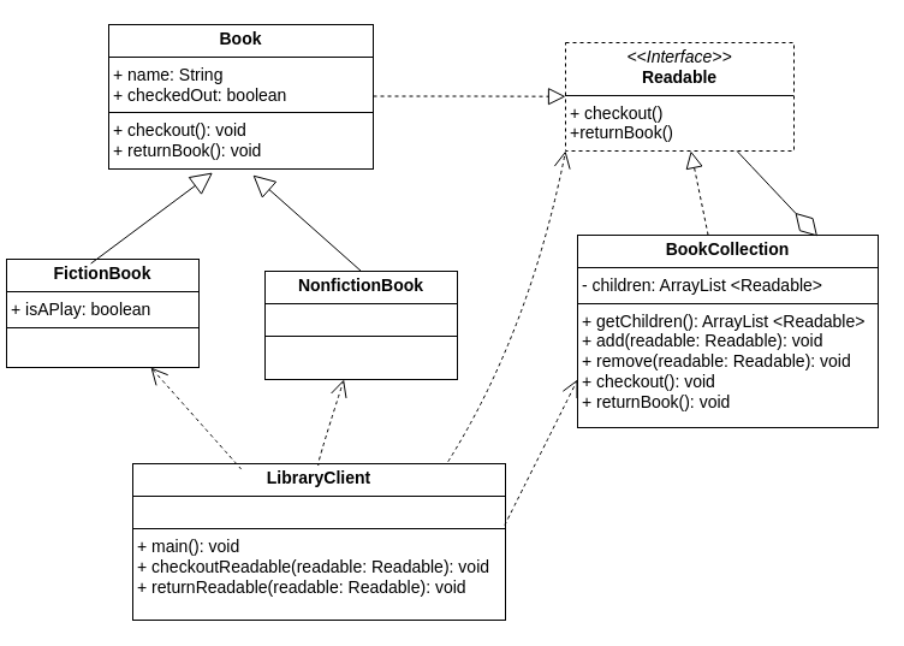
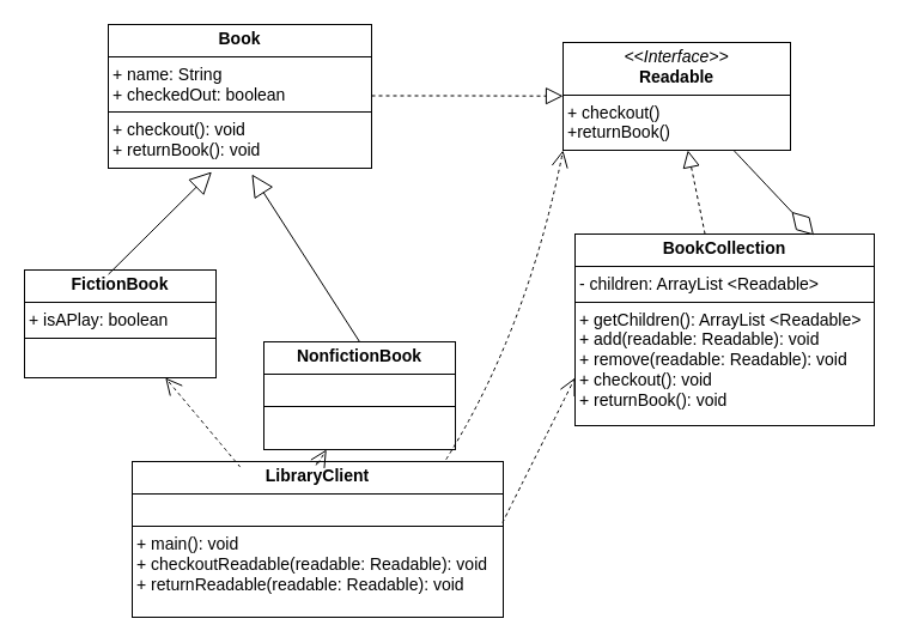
- <mxCell id="2" value="&lt;p style=&quot;margin:0px;margin-top:4px;text-align:center;&quot;&gt;&lt;font style=&quot;font-size: 14px;&quot;&gt;&lt;i style=&quot;&quot;&gt;&amp;lt;&amp;lt;Interface&amp;gt;&amp;gt;&lt;/i&gt;&lt;br&gt;&lt;b style=&quot;&quot;&gt;Readable&lt;/b&gt;&lt;/font&gt;&lt;/p&gt;&lt;hr size=&quot;1&quot; style=&quot;border-style:solid;&quot;&gt;&lt;p style=&quot;margin:0px;margin-left:4px;&quot;&gt;&lt;font style=&quot;font-size: 14px;&quot;&gt;+ checkout()&lt;br&gt;&lt;/font&gt;&lt;/p&gt;&lt;p style=&quot;margin:0px;margin-left:4px;&quot;&gt;&lt;font style=&quot;font-size: 14px;&quot;&gt;+returnBook()&lt;/font&gt;&lt;/p&gt;" style="verticalAlign=top;align=left;overflow=fill;html=1;whiteSpace=wrap;dashed=1;" parent="1" vertex="1"><mxGeometry x="470" y="35" width="190" height="90" as="geometry" /></mxCell>
+ <mxCell id="2" value="&lt;p style=&quot;margin:0px;margin-top:4px;text-align:center;&quot;&gt;&lt;font style=&quot;font-size: 14px;&quot;&gt;&lt;i style=&quot;&quot;&gt;&amp;lt;&amp;lt;Interface&amp;gt;&amp;gt;&lt;/i&gt;&lt;br&gt;&lt;b style=&quot;&quot;&gt;Readable&lt;/b&gt;&lt;/font&gt;&lt;/p&gt;&lt;hr size=&quot;1&quot; style=&quot;border-style:solid;&quot;&gt;&lt;p style=&quot;margin:0px;margin-left:4px;&quot;&gt;&lt;font style=&quot;font-size: 14px;&quot;&gt;+ checkout()&lt;br&gt;&lt;/font&gt;&lt;/p&gt;&lt;p style=&quot;margin:0px;margin-left:4px;&quot;&gt;&lt;font style=&quot;font-size: 14px;&quot;&gt;+returnBook()&lt;/font&gt;&lt;/p&gt;" style="verticalAlign=top;align=left;overflow=fill;html=1;whiteSpace=wrap;" parent="1" vertex="1"><mxGeometry x="470" y="35" width="190" height="90" as="geometry" /></mxCell>
- <mxCell id="7" value="&lt;p style=&quot;margin:0px;margin-top:4px;text-align:center;&quot;&gt;&lt;b&gt;&lt;font style=&quot;font-size: 14px;&quot;&gt;FictionBook&lt;/font&gt;&lt;/b&gt;&lt;/p&gt;&lt;hr size=&quot;1&quot; style=&quot;border-style:solid;&quot;&gt;&lt;p style=&quot;margin:0px;margin-left:4px;&quot;&gt;&lt;font style=&quot;font-size: 14px;&quot;&gt;+ isAPlay: boolean&lt;/font&gt;&lt;/p&gt;&lt;hr size=&quot;1&quot; style=&quot;border-style:solid;&quot;&gt;&lt;p style=&quot;margin:0px;margin-left:4px;&quot;&gt;&lt;br&gt;&lt;/p&gt;" style="verticalAlign=top;align=left;overflow=fill;html=1;whiteSpace=wrap;" parent="1" vertex="1"><mxGeometry x="5" y="215" width="160" height="90" as="geometry" /></mxCell>
+ <mxCell id="7" value="&lt;p style=&quot;margin:0px;margin-top:4px;text-align:center;&quot;&gt;&lt;b&gt;&lt;font style=&quot;font-size: 14px;&quot;&gt;FictionBook&lt;/font&gt;&lt;/b&gt;&lt;/p&gt;&lt;hr size=&quot;1&quot; style=&quot;border-style:solid;&quot;&gt;&lt;p style=&quot;margin:0px;margin-left:4px;&quot;&gt;&lt;font style=&quot;font-size: 14px;&quot;&gt;+ isAPlay: boolean&lt;/font&gt;&lt;/p&gt;&lt;hr size=&quot;1&quot; style=&quot;border-style:solid;&quot;&gt;&lt;p style=&quot;margin:0px;margin-left:4px;&quot;&gt;&lt;br&gt;&lt;/p&gt;" style="verticalAlign=top;align=left;overflow=fill;html=1;whiteSpace=wrap;" parent="1" vertex="1"><mxGeometry x="20" y="225" width="160" height="90" as="geometry" /></mxCell>
- <mxCell id="9" value="&lt;p style=&quot;margin:0px;margin-top:4px;text-align:center;&quot;&gt;&lt;b&gt;&lt;font style=&quot;font-size: 14px;&quot;&gt;NonfictionBook&lt;/font&gt;&lt;/b&gt;&lt;/p&gt;&lt;hr size=&quot;1&quot; style=&quot;border-style:solid;&quot;&gt;&lt;p style=&quot;margin:0px;margin-left:4px;&quot;&gt;&lt;br&gt;&lt;/p&gt;&lt;hr size=&quot;1&quot; style=&quot;border-style:solid;&quot;&gt;&lt;p style=&quot;margin:0px;margin-left:4px;&quot;&gt;&lt;br&gt;&lt;/p&gt;" style="verticalAlign=top;align=left;overflow=fill;html=1;whiteSpace=wrap;" parent="1" vertex="1"><mxGeometry x="220" y="225" width="160" height="90" as="geometry" /></mxCell>
+ <mxCell id="9" value="&lt;p style=&quot;margin:0px;margin-top:4px;text-align:center;&quot;&gt;&lt;b&gt;&lt;font style=&quot;font-size: 14px;&quot;&gt;NonfictionBook&lt;/font&gt;&lt;/b&gt;&lt;/p&gt;&lt;hr size=&quot;1&quot; style=&quot;border-style:solid;&quot;&gt;&lt;p style=&quot;margin:0px;margin-left:4px;&quot;&gt;&lt;br&gt;&lt;/p&gt;&lt;hr size=&quot;1&quot; style=&quot;border-style:solid;&quot;&gt;&lt;p style=&quot;margin:0px;margin-left:4px;&quot;&gt;&lt;br&gt;&lt;/p&gt;" style="verticalAlign=top;align=left;overflow=fill;html=1;whiteSpace=wrap;" parent="1" vertex="1"><mxGeometry x="220" y="285" width="160" height="90" as="geometry" /></mxCell>
